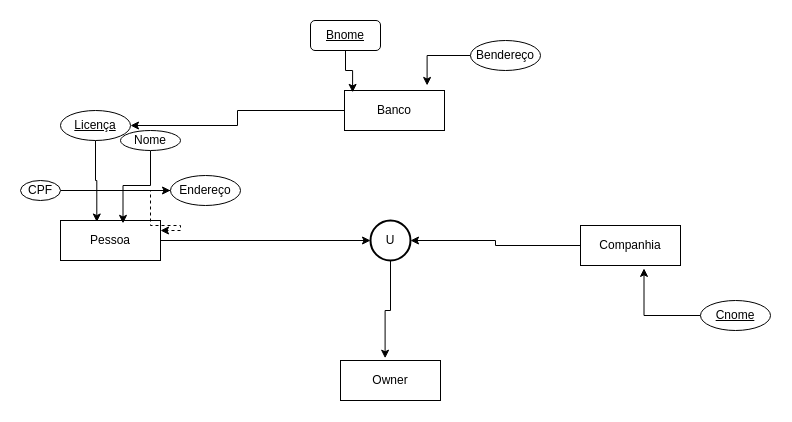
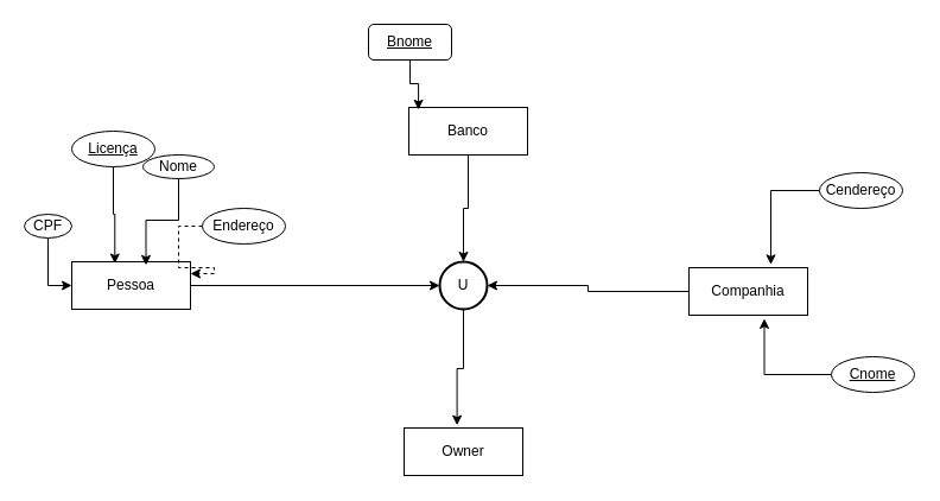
- <mxCell id="21" style="edgeStyle=orthogonalEdgeStyle;rounded=0;orthogonalLoop=1;jettySize=auto;html=1;entryX=0.826;entryY=-0.126;entryDx=0;entryDy=0;entryPerimeter=0;" edge="1" parent="1" source="22" target="7"><mxGeometry relative="1" as="geometry" /></mxCell>
- <mxCell id="22" value="Bendereço" style="ellipse;whiteSpace=wrap;html=1;align=center;" vertex="1" parent="1"><mxGeometry x="470" y="40" width="70" height="30" as="geometry" /></mxCell>
- <mxCell id="6" style="edgeStyle=orthogonalEdgeStyle;rounded=0;orthogonalLoop=1;jettySize=auto;html=1;" edge="1" parent="1" source="7" target="12"><mxGeometry relative="1" as="geometry"><mxPoint x="390" y="210" as="targetPoint" /></mxGeometry></mxCell>
+ <mxCell id="6" style="edgeStyle=orthogonalEdgeStyle;rounded=0;orthogonalLoop=1;jettySize=auto;html=1;entryX=0.5;entryY=0;entryDx=0;entryDy=0;entryPerimeter=0;" edge="1" parent="1" source="7" target="9"><mxGeometry relative="1" as="geometry"><mxPoint x="390" y="210" as="targetPoint" /></mxGeometry></mxCell>
+ <mxCell id="24" value="Cendereço" style="ellipse;whiteSpace=wrap;html=1;align=center;" vertex="1" parent="1"><mxGeometry x="690" y="145" width="70" height="30" as="geometry" /></mxCell>
+ <mxCell id="23" style="edgeStyle=orthogonalEdgeStyle;rounded=0;orthogonalLoop=1;jettySize=auto;html=1;entryX=0.69;entryY=-0.066;entryDx=0;entryDy=0;entryPerimeter=0;" edge="1" parent="1" source="24" target="5"><mxGeometry relative="1" as="geometry" /></mxCell>
- <mxCell id="13" style="edgeStyle=orthogonalEdgeStyle;rounded=0;orthogonalLoop=1;jettySize=auto;html=1;" edge="1" parent="1" source="14" target="18"><mxGeometry relative="1" as="geometry" /></mxCell>
+ <mxCell id="13" style="edgeStyle=orthogonalEdgeStyle;rounded=0;orthogonalLoop=1;jettySize=auto;html=1;entryX=0;entryY=0.5;entryDx=0;entryDy=0;" edge="1" parent="1" source="14" target="3"><mxGeometry relative="1" as="geometry" /></mxCell>
